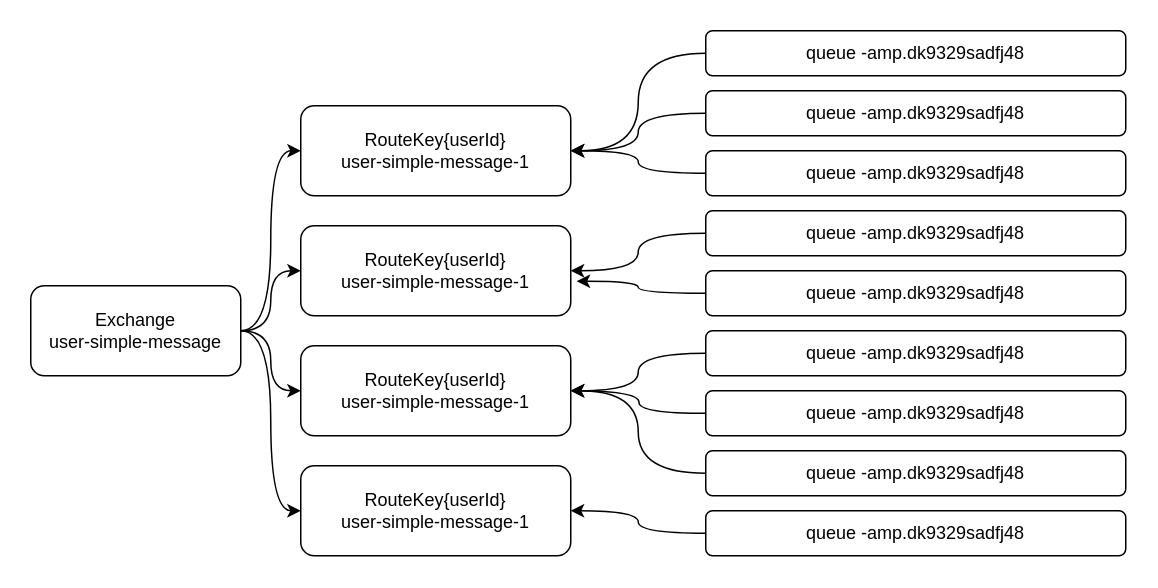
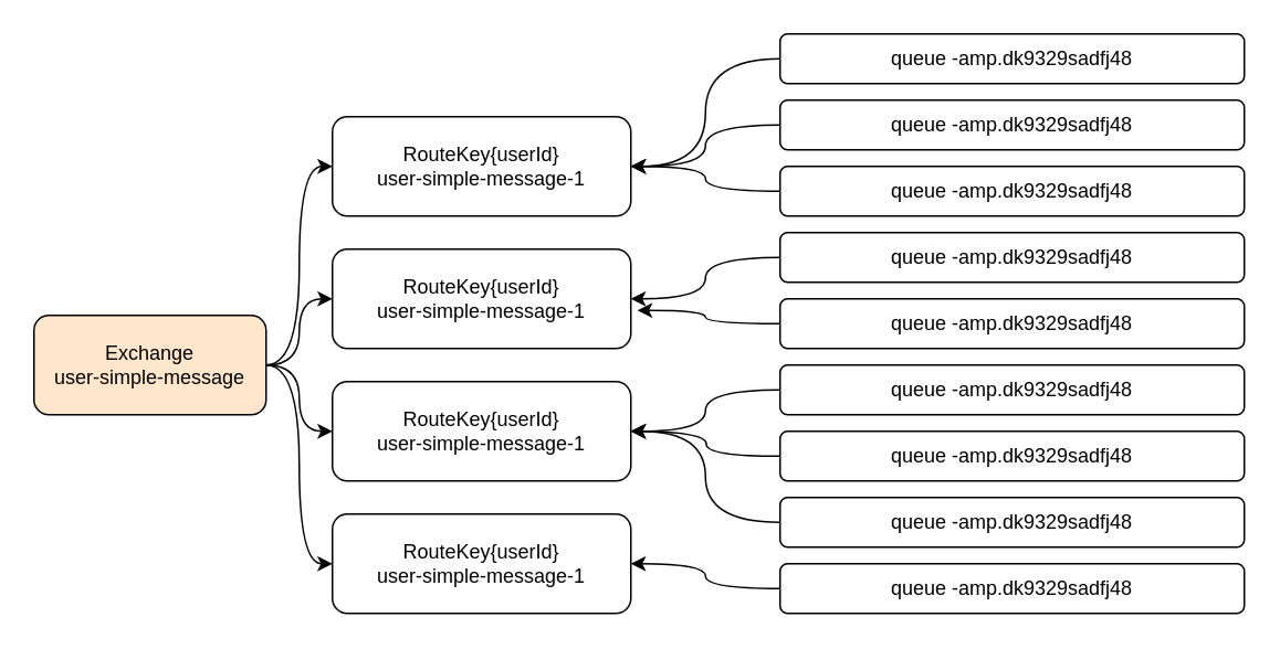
- <mxCell id="6" value="Exchange&lt;br&gt;user-simple-message" style="rounded=1;whiteSpace=wrap;html=1;" vertex="1" parent="1"><mxGeometry x="20" y="190" width="140" height="60" as="geometry" /></mxCell>
+ <mxCell id="6" value="Exchange&lt;br&gt;user-simple-message" style="rounded=1;whiteSpace=wrap;html=1;fillColor=#ffe6cc;" vertex="1" parent="1"><mxGeometry x="20" y="190" width="140" height="60" as="geometry" /></mxCell>
